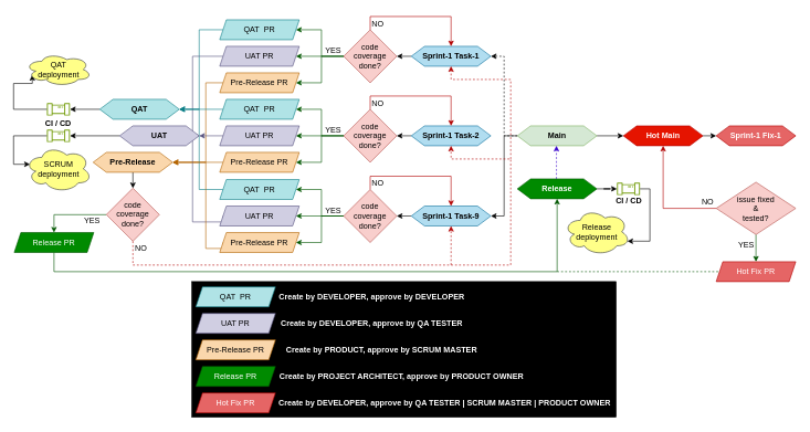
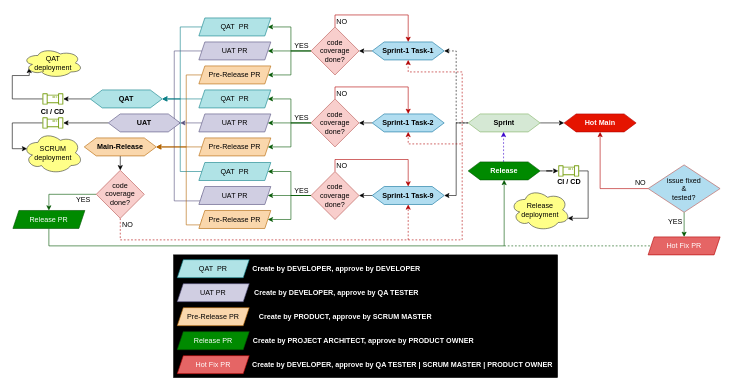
- <mxCell id="5" value="&lt;b&gt;Main&lt;/b&gt;" style="shape=hexagon;perimeter=hexagonPerimeter2;whiteSpace=wrap;html=1;fixedSize=1;fillColor=#d5e8d4;strokeColor=#82b366;" parent="1" vertex="1"><mxGeometry x="780" y="189" width="120" height="30" as="geometry" /></mxCell>
+ <mxCell id="5" value="&lt;b&gt;Sprint&lt;/b&gt;" style="shape=hexagon;perimeter=hexagonPerimeter2;whiteSpace=wrap;html=1;fixedSize=1;fillColor=#d5e8d4;strokeColor=#82b366;" parent="1" vertex="1"><mxGeometry x="780" y="189" width="120" height="30" as="geometry" /></mxCell>
- <mxCell id="80" style="edgeStyle=orthogonalEdgeStyle;rounded=0;orthogonalLoop=1;jettySize=auto;html=1;exitX=1;exitY=0.5;exitDx=0;exitDy=0;entryX=0;entryY=0.5;entryDx=0;entryDy=0;" parent="1" source="81" target="82" edge="1"><mxGeometry relative="1" as="geometry" /></mxCell>
- <mxCell id="82" value="&lt;b&gt;Sprint-1 Fix-1&lt;/b&gt;" style="shape=hexagon;perimeter=hexagonPerimeter2;whiteSpace=wrap;html=1;fixedSize=1;fillColor=#E56565;strokeColor=#B20000;fontColor=#ffffff;" parent="1" vertex="1"><mxGeometry x="1080" y="189" width="120" height="30" as="geometry" /></mxCell>
- <mxCell id="59" value="&lt;b&gt;Pre-Release&lt;/b&gt;" style="shape=hexagon;perimeter=hexagonPerimeter2;whiteSpace=wrap;html=1;fixedSize=1;fillColor=#fad7ac;strokeColor=#b46504;" parent="1" vertex="1"><mxGeometry x="140" y="229" width="120" height="30" as="geometry" /></mxCell>
+ <mxCell id="59" value="&lt;b&gt;Main-Release&lt;/b&gt;" style="shape=hexagon;perimeter=hexagonPerimeter2;whiteSpace=wrap;html=1;fixedSize=1;fillColor=#fad7ac;strokeColor=#b46504;" parent="1" vertex="1"><mxGeometry x="140" y="229" width="120" height="30" as="geometry" /></mxCell>
- <mxCell id="85" value="issue fixed&lt;br&gt;&amp;amp;&lt;br&gt;tested?" style="rhombus;whiteSpace=wrap;html=1;fillColor=#f8cecc;strokeColor=#b85450;" parent="1" vertex="1"><mxGeometry x="1080" y="274" width="120" height="79" as="geometry" /></mxCell>
+ <mxCell id="85" value="issue fixed&lt;br&gt;&amp;amp;&lt;br&gt;tested?" style="rhombus;whiteSpace=wrap;html=1;fillColor=#b1ddf0;strokeColor=#b85450;" parent="1" vertex="1"><mxGeometry x="1080" y="274" width="120" height="79" as="geometry" /></mxCell>
